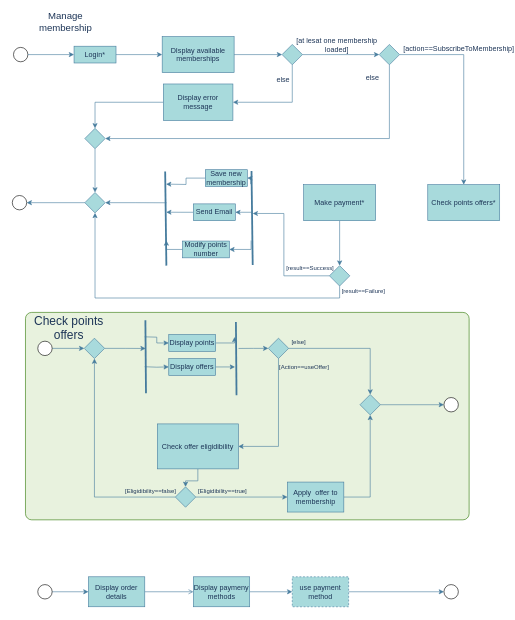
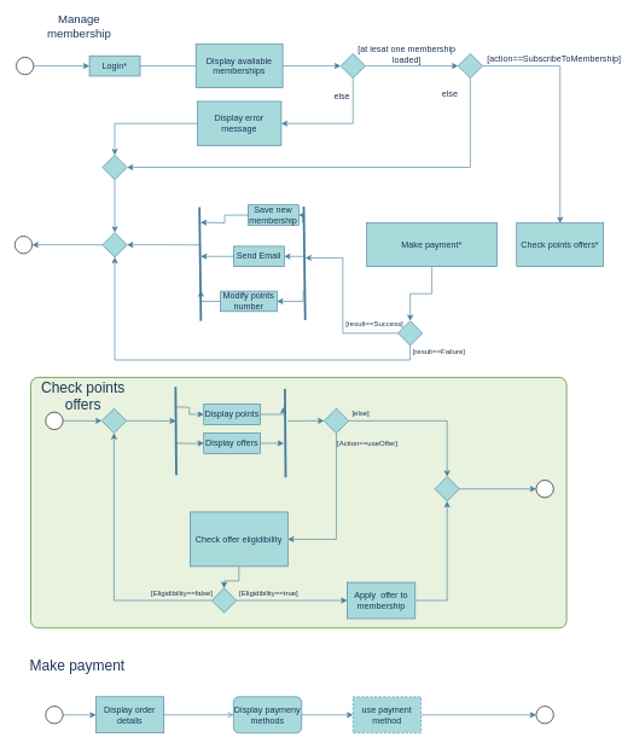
- <mxCell id="4" style="edgeStyle=orthogonalEdgeStyle;rounded=0;orthogonalLoop=1;jettySize=auto;html=1;exitX=1;exitY=0.5;exitDx=0;exitDy=0;entryX=0;entryY=0.5;entryDx=0;entryDy=0;strokeColor=#457B9D;fontColor=#1D3557;fillColor=#A8DADC;" edge="1" parent="1" source="5" target="8"><mxGeometry relative="1" as="geometry" /></mxCell>
+ <mxCell id="4" style="edgeStyle=orthogonalEdgeStyle;rounded=0;orthogonalLoop=1;jettySize=auto;html=1;exitX=1;exitY=0.5;exitDx=0;exitDy=0;entryX=0;entryY=0.5;entryDx=0;entryDy=0;strokeColor=#457B9D;fontColor=#1D3557;fillColor=#A8DADC;endArrow=none;" edge="1" parent="1" source="5" target="8"><mxGeometry relative="1" as="geometry" /></mxCell>
- <mxCell id="25" value="Make payment*" style="rounded=0;whiteSpace=wrap;html=1;strokeColor=#457B9D;fontColor=#1D3557;fillColor=#A8DADC;" vertex="1" parent="1"><mxGeometry x="506" y="307" width="120" height="60" as="geometry" /></mxCell>
+ <mxCell id="25" value="Make payment*" style="rounded=0;whiteSpace=wrap;html=1;strokeColor=#457B9D;fontColor=#1D3557;fillColor=#A8DADC;" vertex="1" parent="1"><mxGeometry x="506" y="307" width="180" height="60" as="geometry" /></mxCell>
+ <mxCell id="78" value="Make payment" style="text;html=1;strokeColor=none;fillColor=none;align=center;verticalAlign=middle;whiteSpace=wrap;rounded=0;fontColor=#1D3557;fontSize=20;" vertex="1" parent="1"><mxGeometry x="32" y="892" width="149" height="49" as="geometry" /></mxCell>
- <mxCell id="82" value="Display order details" style="rounded=0;whiteSpace=wrap;html=1;strokeColor=#457B9D;fontColor=#1D3557;fillColor=#A8DADC;" vertex="1" parent="1"><mxGeometry x="147" y="961" width="94" height="50" as="geometry" /></mxCell>
+ <mxCell id="82" value="Display order details" style="rounded=0;whiteSpace=wrap;html=1;strokeColor=#457B9D;fontColor=#1D3557;fillColor=#A8DADC;" vertex="1" parent="1"><mxGeometry x="132" y="961" width="94" height="50" as="geometry" /></mxCell>
- <mxCell id="84" value="Display paymeny methods" style="rounded=0;whiteSpace=wrap;html=1;strokeColor=#457B9D;fontColor=#1D3557;fillColor=#A8DADC;" vertex="1" parent="1"><mxGeometry x="322" y="961" width="94" height="50" as="geometry" /></mxCell>
+ <mxCell id="84" value="Display paymeny methods" style="whiteSpace=wrap;html=1;strokeColor=#457B9D;fontColor=#1D3557;fillColor=#A8DADC;rounded=1;" vertex="1" parent="1"><mxGeometry x="322" y="961" width="94" height="50" as="geometry" /></mxCell>
